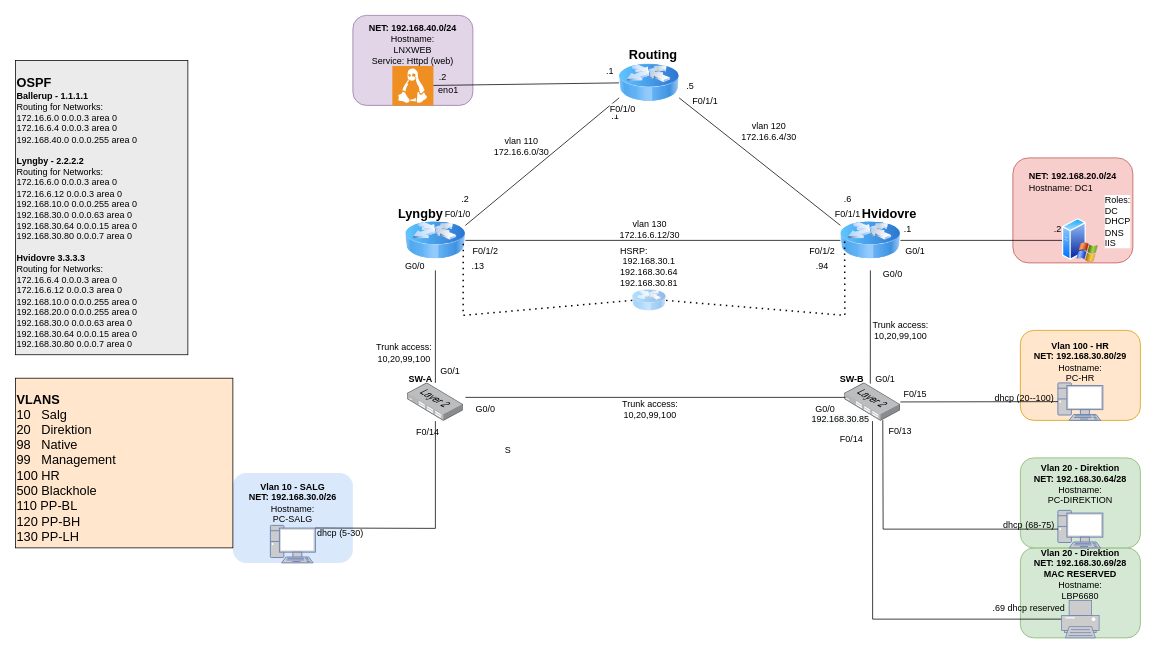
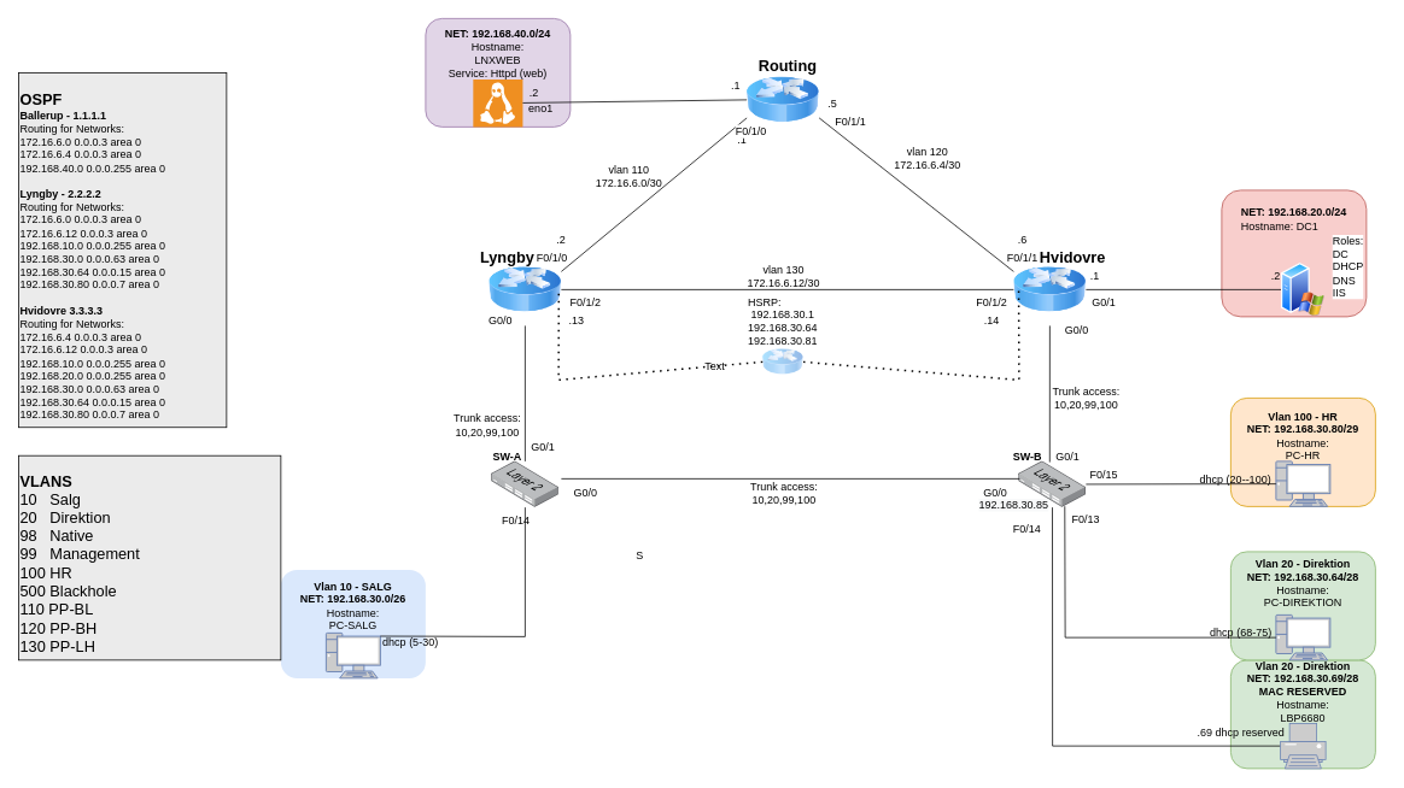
- <mxCell id="22" value=".94" style="text;html=1;strokeColor=none;fillColor=none;align=center;verticalAlign=middle;whiteSpace=wrap;rounded=0;" parent="1" vertex="1"><mxGeometry x="1065.6" y="340" width="60" height="30" as="geometry" /></mxCell>
+ <mxCell id="22" value=".14" style="text;html=1;strokeColor=none;fillColor=none;align=center;verticalAlign=middle;whiteSpace=wrap;rounded=0;" parent="1" vertex="1"><mxGeometry x="1065.6" y="340" width="60" height="30" as="geometry" /></mxCell>
+ <mxCell id="76" value="Text" style="text;html=1;strokeColor=none;fillColor=none;align=center;verticalAlign=middle;whiteSpace=wrap;rounded=0;" vertex="1" parent="1"><mxGeometry x="760" y="390" width="60" height="30" as="geometry" /></mxCell>
- <mxCell id="77" value="S" style="text;html=1;strokeColor=none;fillColor=none;align=center;verticalAlign=middle;whiteSpace=wrap;rounded=0;" vertex="1" parent="1"><mxGeometry x="647.2" y="585" width="60" height="30" as="geometry" /></mxCell>
+ <mxCell id="77" value="S" style="text;html=1;strokeColor=none;fillColor=none;align=center;verticalAlign=middle;whiteSpace=wrap;rounded=0;" vertex="1" parent="1"><mxGeometry x="677.2" y="600" width="60" height="30" as="geometry" /></mxCell>
- <mxCell id="75" value="&lt;div&gt;&lt;br&gt;&lt;/div&gt;&lt;div style=&quot;font-size: 17px&quot;&gt;&lt;b&gt;VLANS&lt;/b&gt;&lt;/div&gt;&lt;div style=&quot;font-size: 17px&quot;&gt;10&amp;nbsp; &amp;nbsp;Salg&amp;nbsp; &amp;nbsp; &amp;nbsp; &amp;nbsp; &amp;nbsp; &amp;nbsp; &amp;nbsp; &amp;nbsp;&lt;/div&gt;&lt;div style=&quot;font-size: 17px&quot;&gt;20&amp;nbsp; &amp;nbsp;Direktion&lt;/div&gt;&lt;div style=&quot;font-size: 17px&quot;&gt;98&amp;nbsp; &amp;nbsp;Native&lt;/div&gt;&lt;div style=&quot;font-size: 17px&quot;&gt;99&amp;nbsp; &amp;nbsp;Management&lt;/div&gt;&lt;div style=&quot;font-size: 17px&quot;&gt;100 HR&lt;/div&gt;&lt;div style=&quot;font-size: 17px&quot;&gt;500 Blackhole&lt;/div&gt;&lt;div style=&quot;font-size: 17px&quot;&gt;110 PP-BL&lt;/div&gt;&lt;div style=&quot;font-size: 17px&quot;&gt;120 PP-BH&lt;/div&gt;&lt;div style=&quot;font-size: 17px&quot;&gt;130 PP-LH&lt;/div&gt;" style="whiteSpace=wrap;html=1;fillColor=#ffe6cc;align=left;" parent="1" vertex="1"><mxGeometry x="20" y="503.75" width="290" height="226.25" as="geometry" /></mxCell>
+ <mxCell id="75" value="&lt;div&gt;&lt;br&gt;&lt;/div&gt;&lt;div style=&quot;font-size: 17px&quot;&gt;&lt;b&gt;VLANS&lt;/b&gt;&lt;/div&gt;&lt;div style=&quot;font-size: 17px&quot;&gt;10&amp;nbsp; &amp;nbsp;Salg&amp;nbsp; &amp;nbsp; &amp;nbsp; &amp;nbsp; &amp;nbsp; &amp;nbsp; &amp;nbsp; &amp;nbsp;&lt;/div&gt;&lt;div style=&quot;font-size: 17px&quot;&gt;20&amp;nbsp; &amp;nbsp;Direktion&lt;/div&gt;&lt;div style=&quot;font-size: 17px&quot;&gt;98&amp;nbsp; &amp;nbsp;Native&lt;/div&gt;&lt;div style=&quot;font-size: 17px&quot;&gt;99&amp;nbsp; &amp;nbsp;Management&lt;/div&gt;&lt;div style=&quot;font-size: 17px&quot;&gt;100 HR&lt;/div&gt;&lt;div style=&quot;font-size: 17px&quot;&gt;500 Blackhole&lt;/div&gt;&lt;div style=&quot;font-size: 17px&quot;&gt;110 PP-BL&lt;/div&gt;&lt;div style=&quot;font-size: 17px&quot;&gt;120 PP-BH&lt;/div&gt;&lt;div style=&quot;font-size: 17px&quot;&gt;130 PP-LH&lt;/div&gt;" style="whiteSpace=wrap;html=1;fillColor=#EBEBEB;align=left;" parent="1" vertex="1"><mxGeometry x="20" y="503.75" width="290" height="226.25" as="geometry" /></mxCell>
